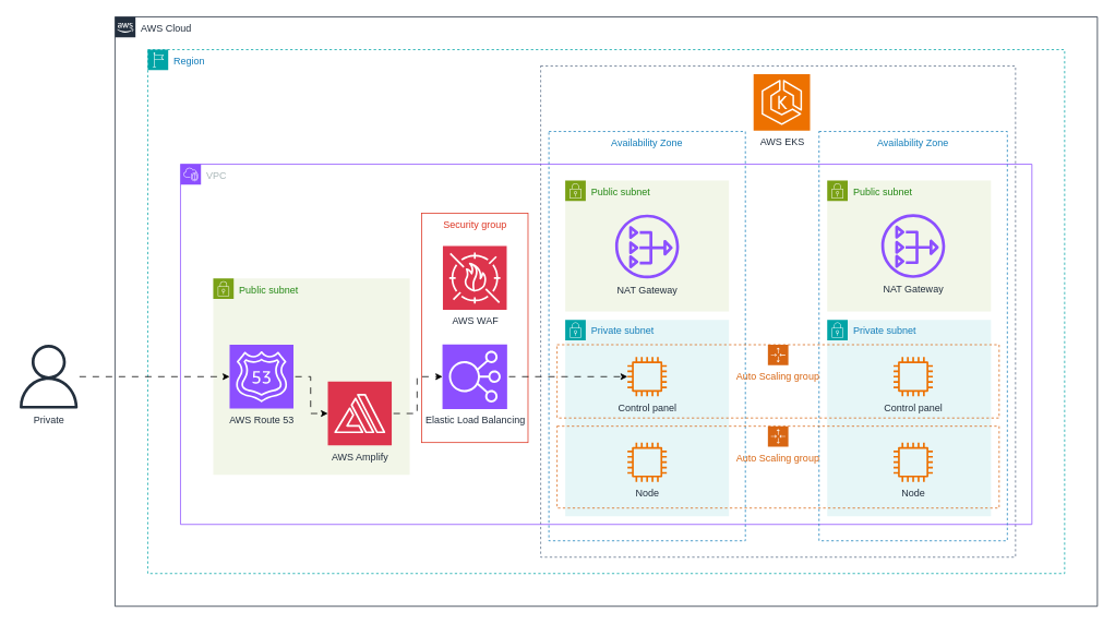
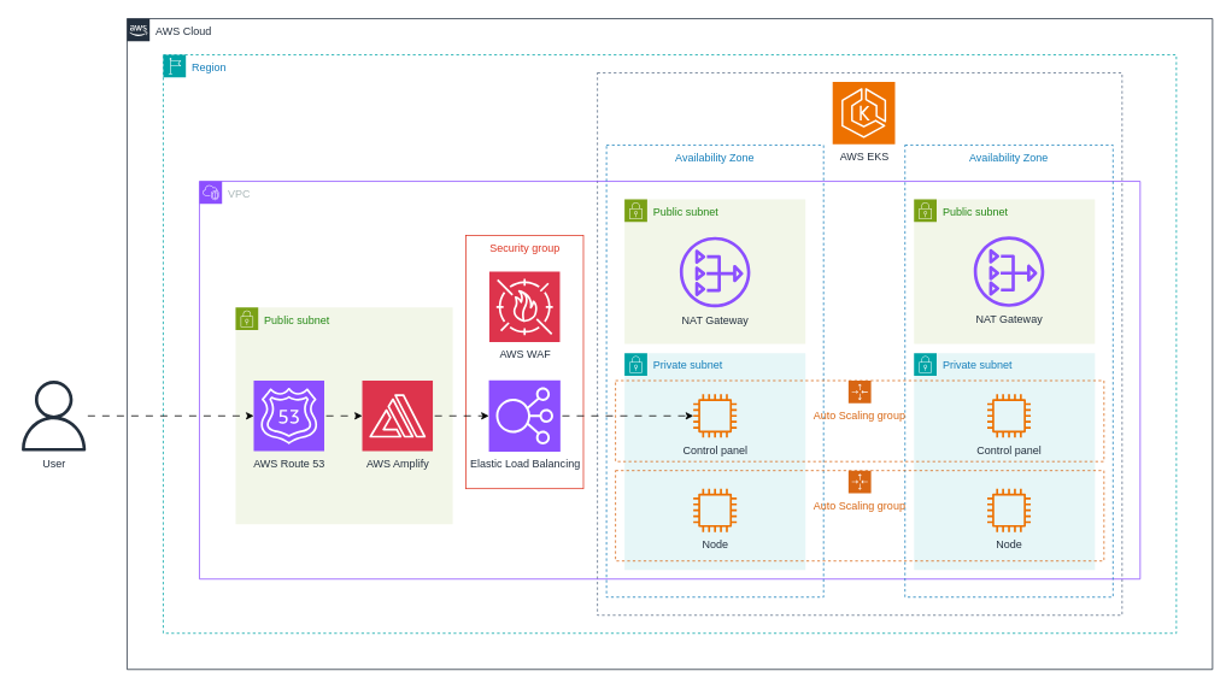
- <mxCell id="9" value="AWS Amplify" style="sketch=0;points=[[0,0,0],[0.25,0,0],[0.5,0,0],[0.75,0,0],[1,0,0],[0,1,0],[0.25,1,0],[0.5,1,0],[0.75,1,0],[1,1,0],[0,0.25,0],[0,0.5,0],[0,0.75,0],[1,0.25,0],[1,0.5,0],[1,0.75,0]];outlineConnect=0;fontColor=#232F3E;fillColor=#DD344C;strokeColor=#ffffff;dashed=0;verticalLabelPosition=bottom;verticalAlign=top;align=center;html=1;fontSize=12;fontStyle=0;aspect=fixed;shape=mxgraph.aws4.resourceIcon;resIcon=mxgraph.aws4.amplify;" vertex="1" parent="8"><mxGeometry x="140" y="126" width="78" height="78" as="geometry" /></mxCell>
+ <mxCell id="9" value="AWS Amplify" style="sketch=0;points=[[0,0,0],[0.25,0,0],[0.5,0,0],[0.75,0,0],[1,0,0],[0,1,0],[0.25,1,0],[0.5,1,0],[0.75,1,0],[1,1,0],[0,0.25,0],[0,0.5,0],[0,0.75,0],[1,0.25,0],[1,0.5,0],[1,0.75,0]];outlineConnect=0;fontColor=#232F3E;fillColor=#DD344C;strokeColor=#ffffff;dashed=0;verticalLabelPosition=bottom;verticalAlign=top;align=center;html=1;fontSize=12;fontStyle=0;aspect=fixed;shape=mxgraph.aws4.resourceIcon;resIcon=mxgraph.aws4.amplify;" vertex="1" parent="8"><mxGeometry x="140" y="81" width="78" height="78" as="geometry" /></mxCell>
- <mxCell id="30" value="Private" style="sketch=0;outlineConnect=0;fontColor=#232F3E;gradientColor=none;fillColor=#232F3D;strokeColor=none;dashed=0;verticalLabelPosition=bottom;verticalAlign=top;align=center;html=1;fontSize=12;fontStyle=0;aspect=fixed;pointerEvents=1;shape=mxgraph.aws4.user;" vertex="1" parent="1"><mxGeometry x="20" y="420.5" width="78" height="78" as="geometry" /></mxCell>
+ <mxCell id="30" value="User" style="sketch=0;outlineConnect=0;fontColor=#232F3E;gradientColor=none;fillColor=#232F3D;strokeColor=none;dashed=0;verticalLabelPosition=bottom;verticalAlign=top;align=center;html=1;fontSize=12;fontStyle=0;aspect=fixed;pointerEvents=1;shape=mxgraph.aws4.user;" vertex="1" parent="1"><mxGeometry x="20" y="420.5" width="78" height="78" as="geometry" /></mxCell>
